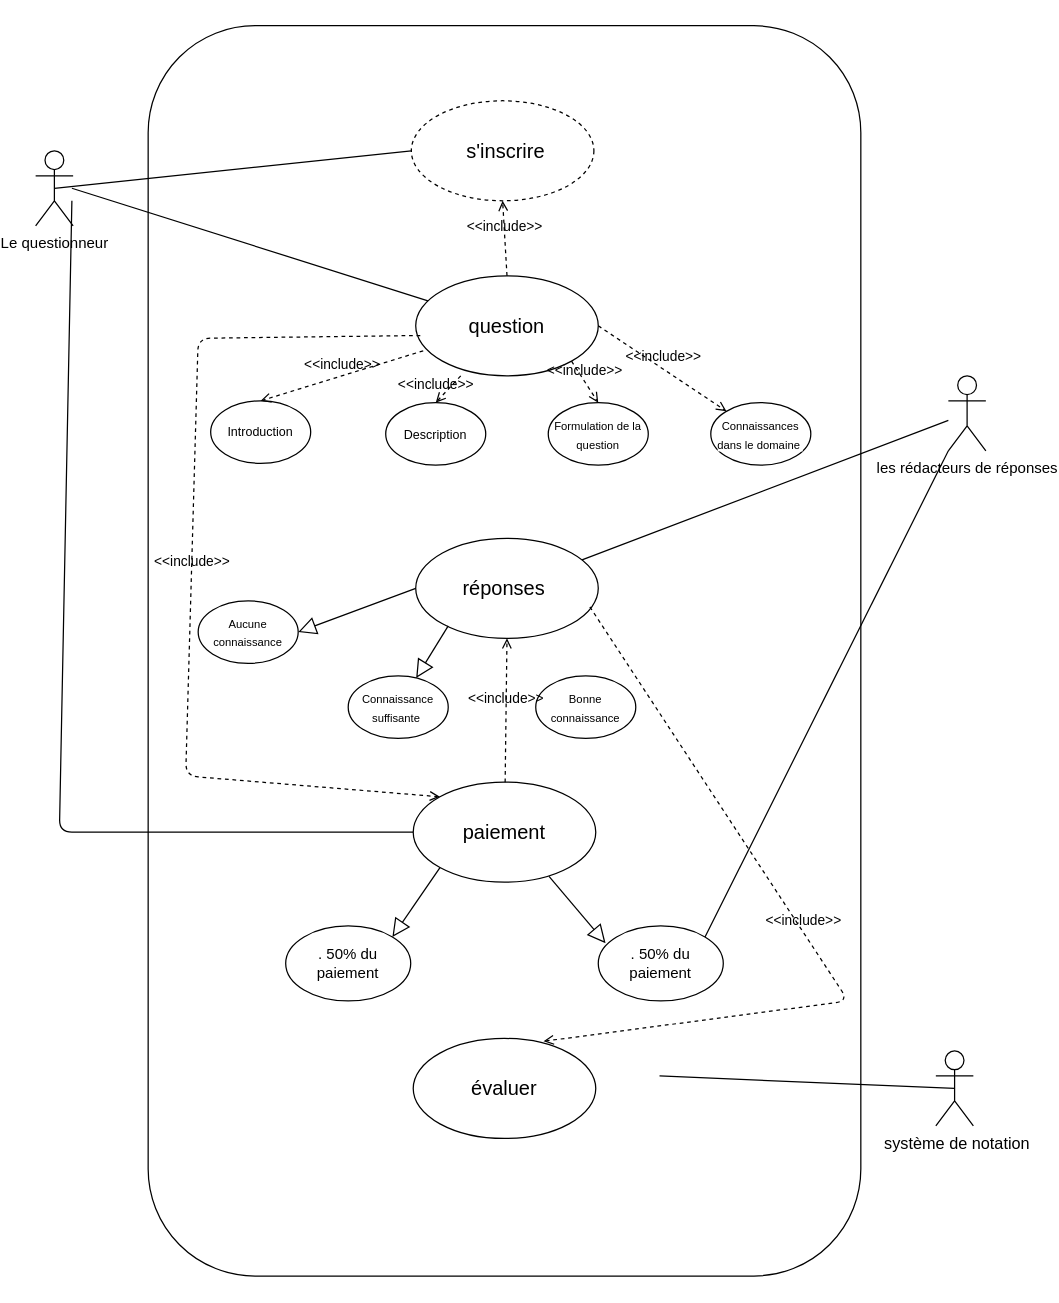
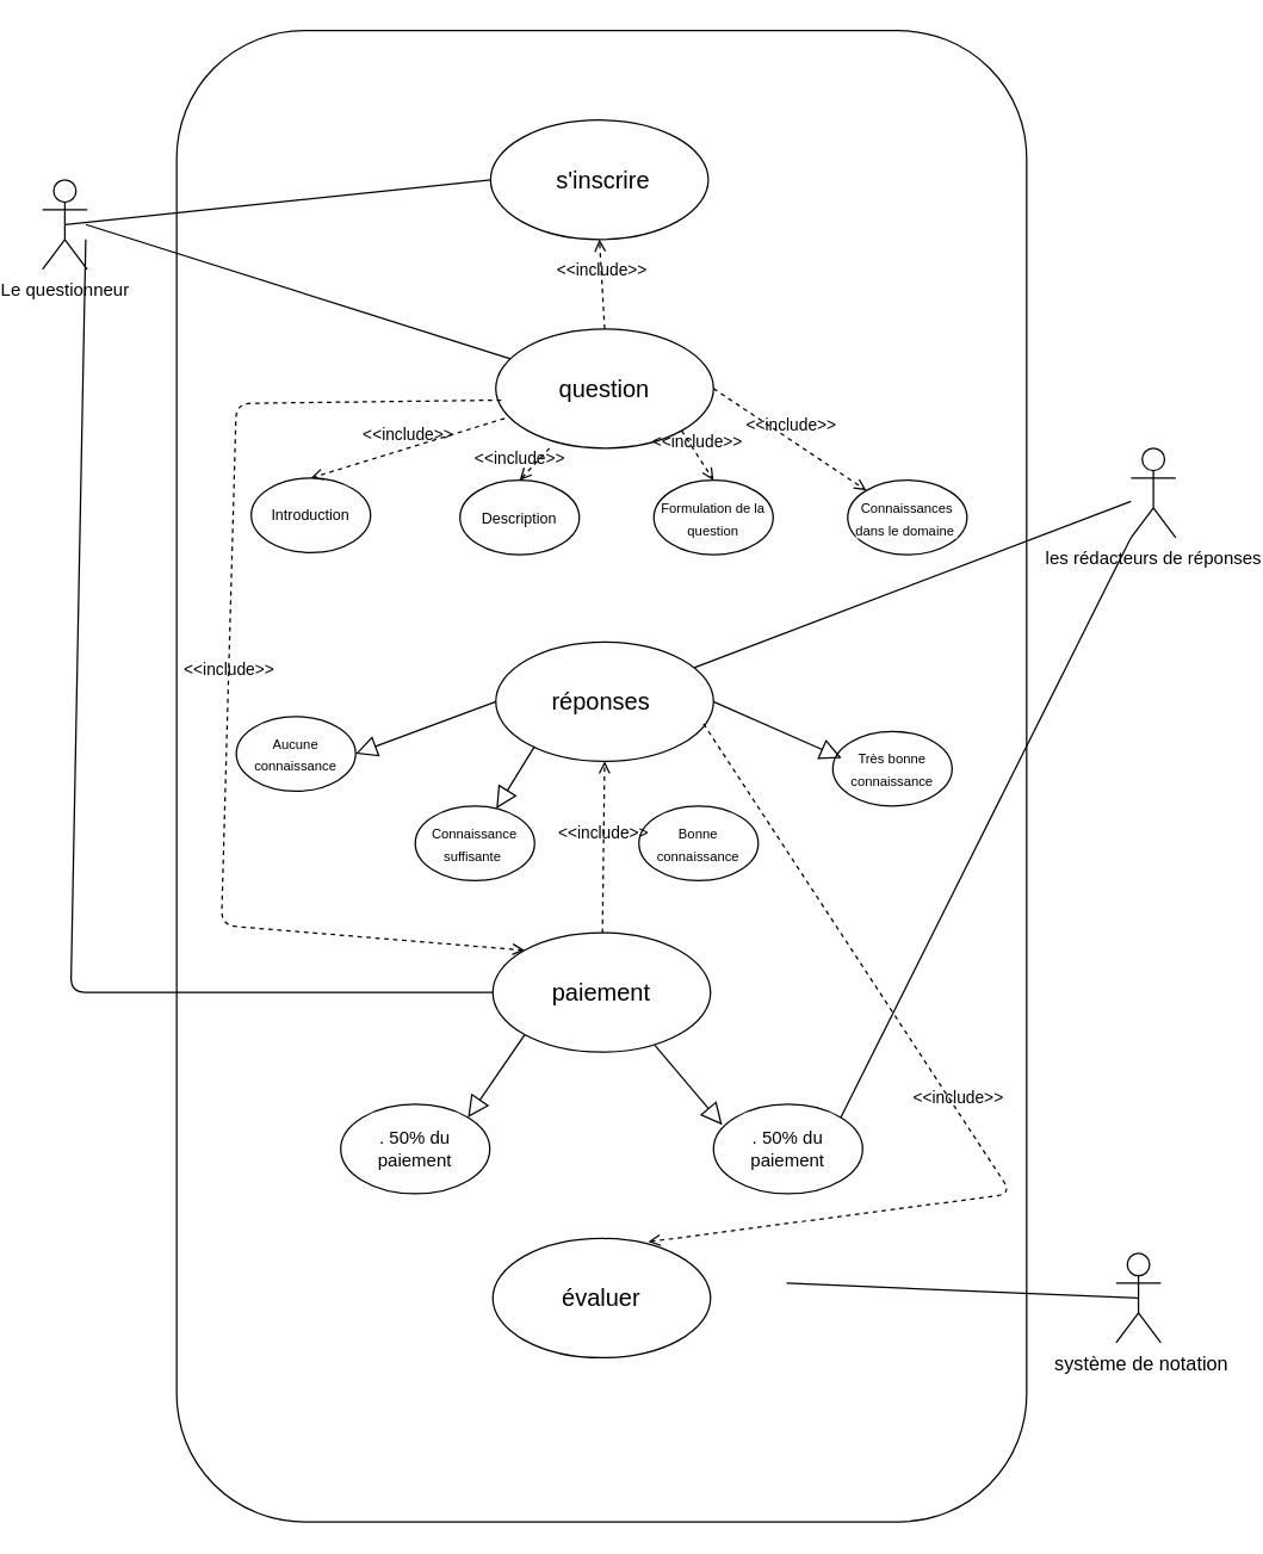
- <mxCell id="6" value="&lt;span style=&quot;font-family: &amp;#34;nunito sans&amp;#34; , sans-serif ; font-size: 16px ; background-color: rgb(255 , 255 , 255)&quot;&gt;&amp;nbsp;s'inscrire&lt;/span&gt;" style="ellipse;whiteSpace=wrap;html=1;dashed=1;" vertex="1" parent="1"><mxGeometry x="320.5" y="80" width="146" height="80" as="geometry" /></mxCell>
+ <mxCell id="6" value="&lt;span style=&quot;font-family: &amp;#34;nunito sans&amp;#34; , sans-serif ; font-size: 16px ; background-color: rgb(255 , 255 , 255)&quot;&gt;&amp;nbsp;s'inscrire&lt;/span&gt;" style="ellipse;whiteSpace=wrap;html=1;" vertex="1" parent="1"><mxGeometry x="320.5" y="80" width="146" height="80" as="geometry" /></mxCell>
+ <mxCell id="24" value="" style="edgeStyle=none;html=1;endArrow=block;endFill=0;endSize=12;verticalAlign=bottom;exitX=1;exitY=0.5;exitDx=0;exitDy=0;entryX=0.073;entryY=0.356;entryDx=0;entryDy=0;entryPerimeter=0;" edge="1" parent="1" source="17" target="21"><mxGeometry width="160" relative="1" as="geometry"><mxPoint x="637" y="430" as="sourcePoint" /><mxPoint x="543" y="465" as="targetPoint" /></mxGeometry></mxCell>
+ <mxCell id="21" value="&lt;span style=&quot;font-family: &amp;#34;nunito sans&amp;#34; , sans-serif ; background-color: rgb(255 , 255 , 255) ; font-size: 9px&quot;&gt;Très bonne connaissance&lt;/span&gt;" style="ellipse;whiteSpace=wrap;html=1;" vertex="1" parent="1"><mxGeometry x="550" y="490" width="80" height="50" as="geometry" /></mxCell>
